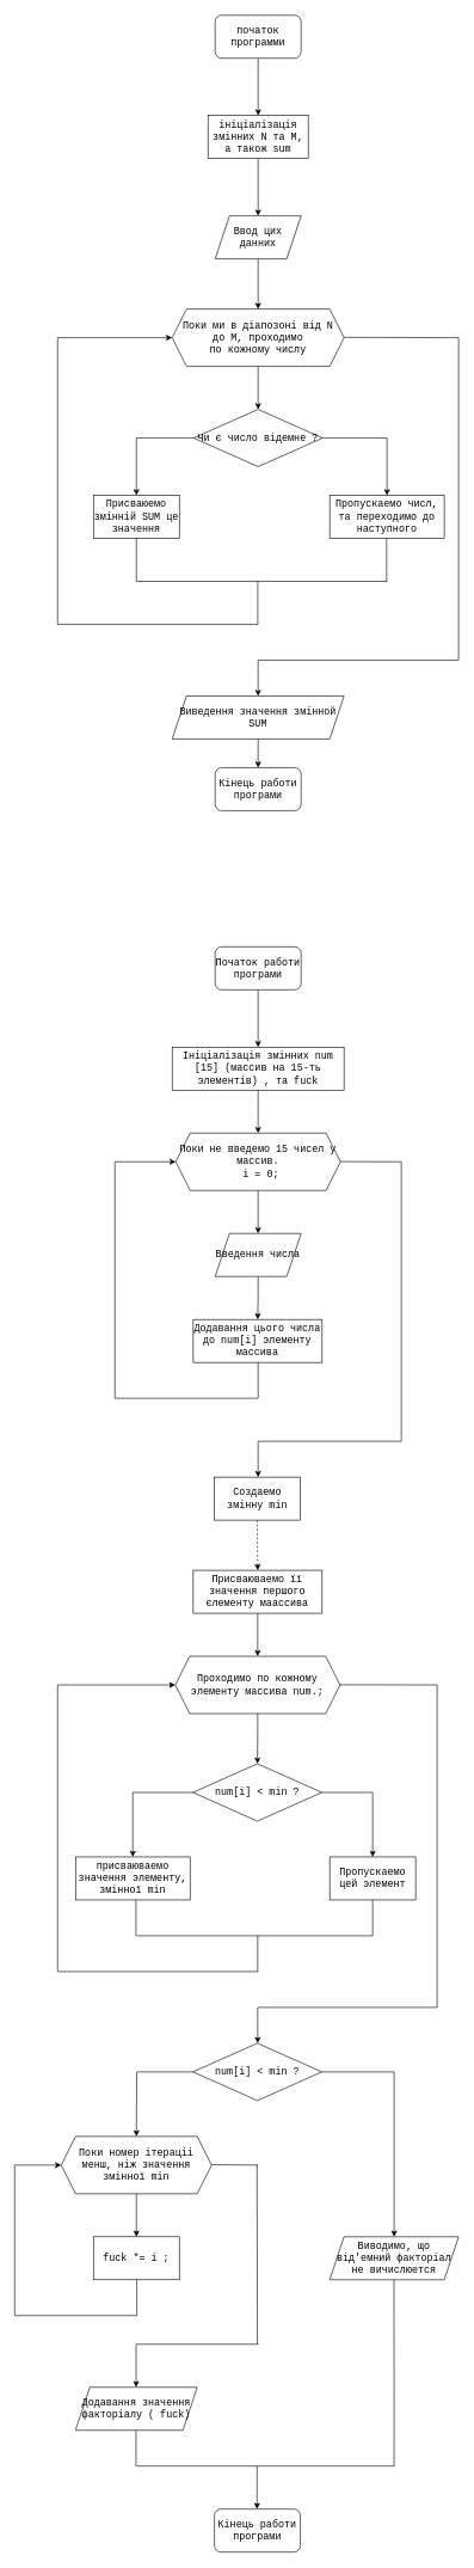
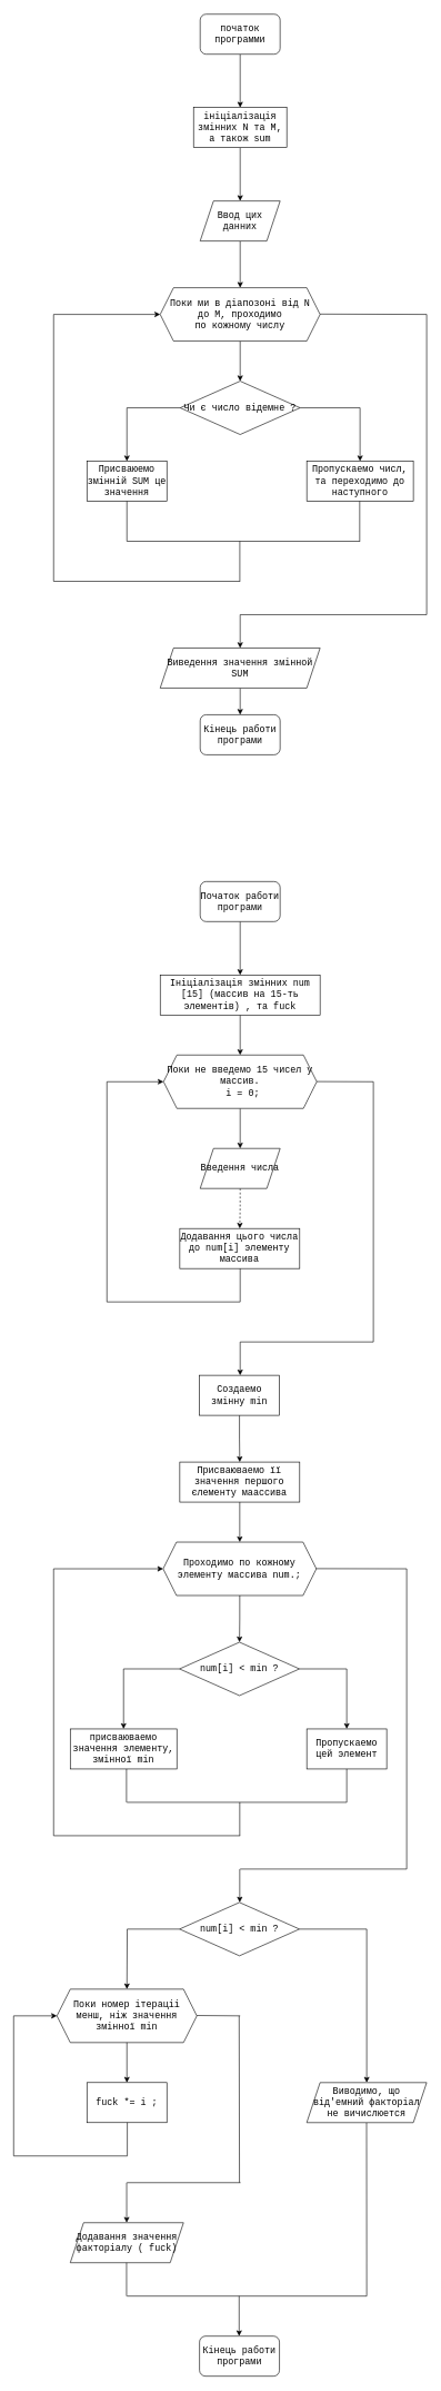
- <mxCell id="35" value="" style="edgeStyle=orthogonalEdgeStyle;rounded=0;orthogonalLoop=1;jettySize=auto;html=1;fontSize=14;fontFamily=Courier New;" edge="1" parent="1" source="36" target="37"><mxGeometry relative="1" as="geometry" /></mxCell>
+ <mxCell id="35" value="" style="edgeStyle=orthogonalEdgeStyle;rounded=0;orthogonalLoop=1;jettySize=auto;html=1;fontSize=14;fontFamily=Courier New;dashed=1;" edge="1" parent="1" source="36" target="37"><mxGeometry relative="1" as="geometry" /></mxCell>
- <mxCell id="54" value="" style="edgeStyle=orthogonalEdgeStyle;rounded=0;orthogonalLoop=1;jettySize=auto;html=1;fontSize=14;fontFamily=Courier New;dashed=1;" edge="1" parent="1" source="55" target="57"><mxGeometry relative="1" as="geometry" /></mxCell>
+ <mxCell id="54" value="" style="edgeStyle=orthogonalEdgeStyle;rounded=0;orthogonalLoop=1;jettySize=auto;html=1;fontSize=14;fontFamily=Courier New;" edge="1" parent="1" source="55" target="57"><mxGeometry relative="1" as="geometry" /></mxCell>
